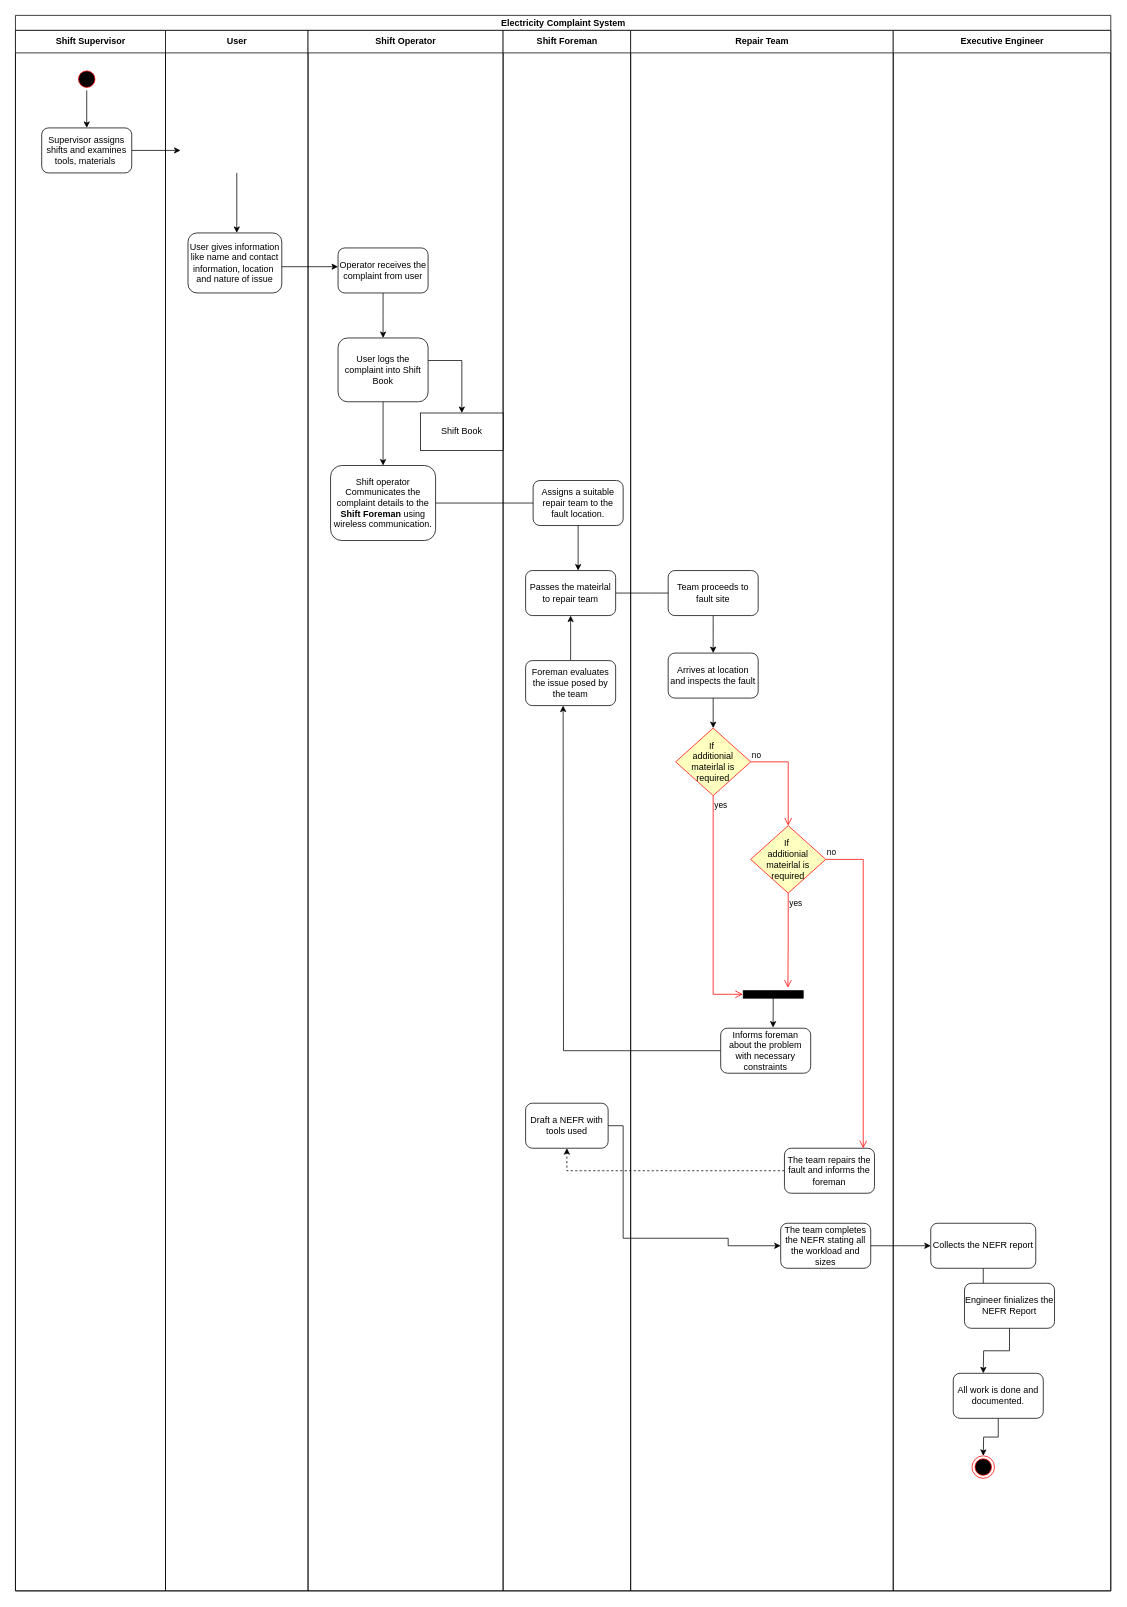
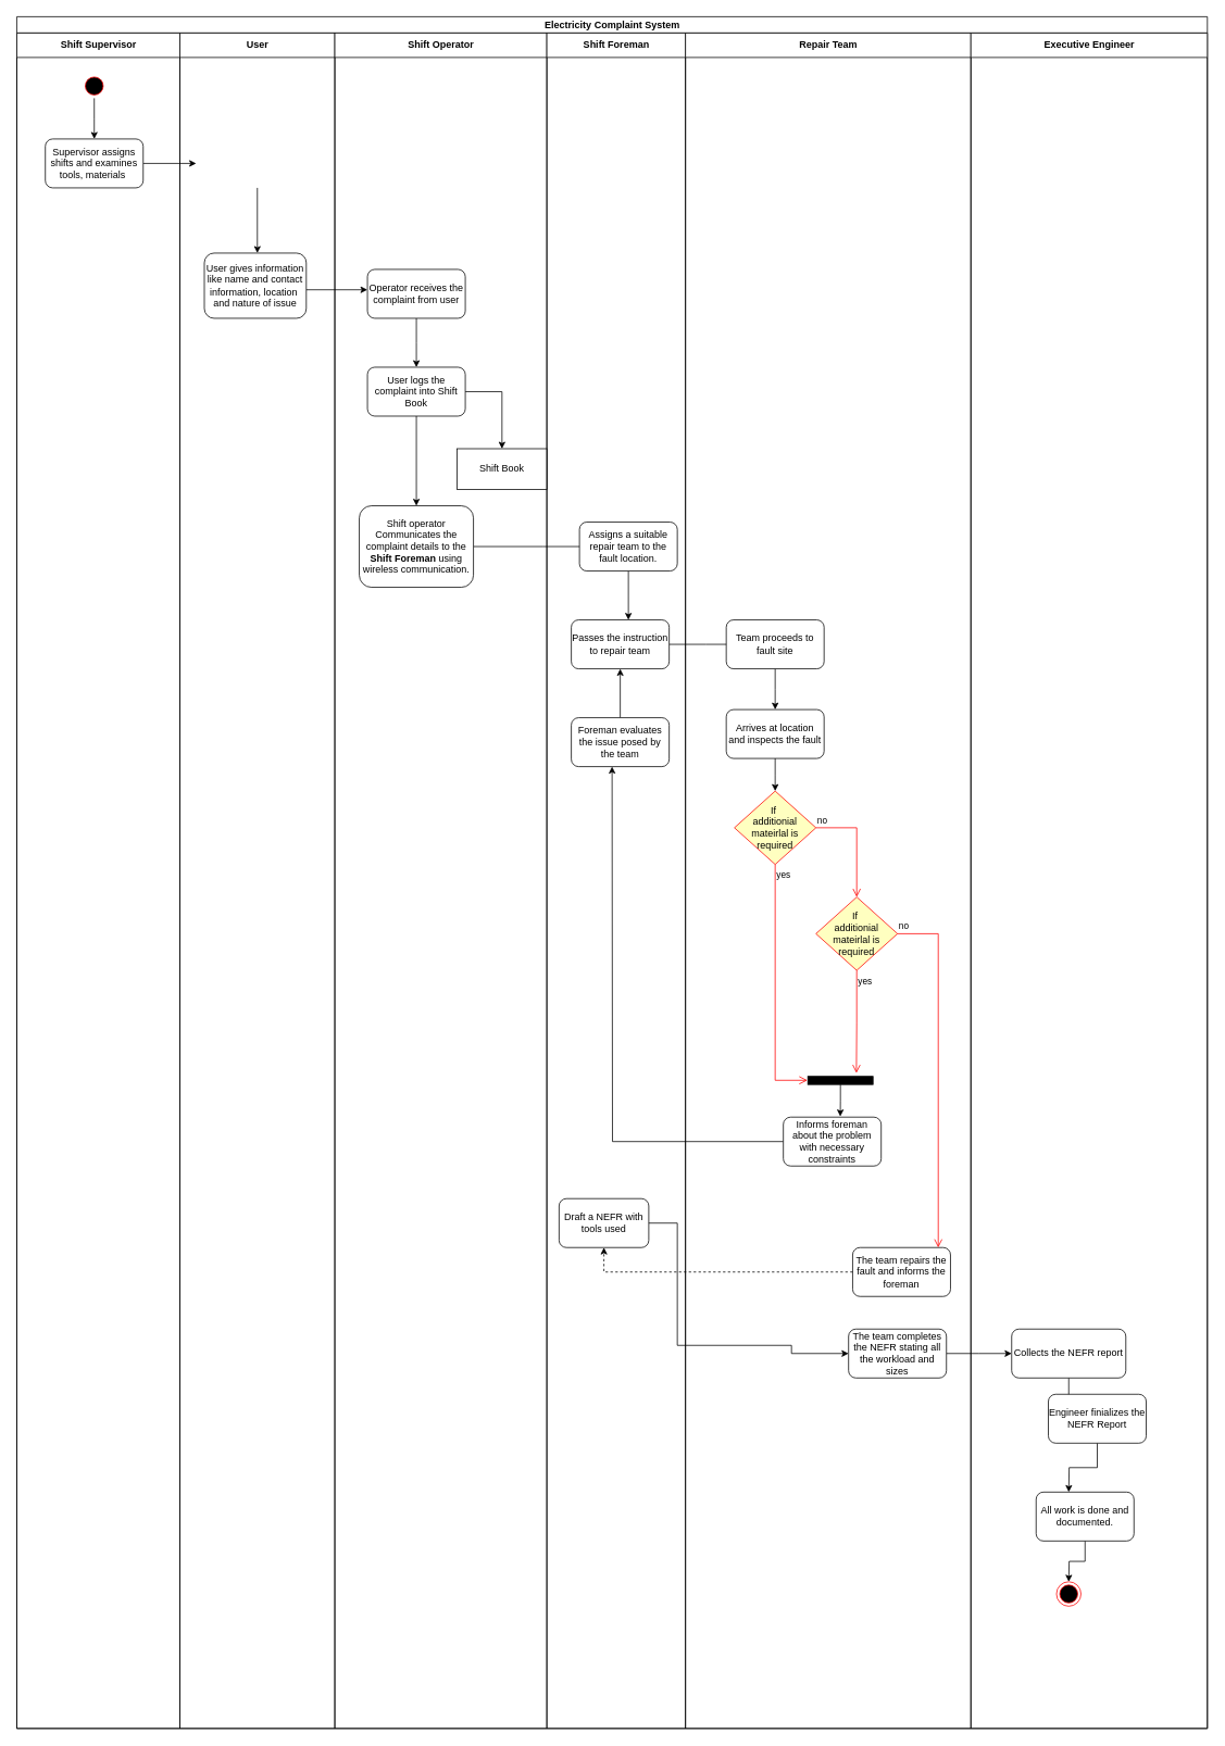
- <mxCell id="17" value="User logs the complaint into Shift Book" style="rounded=1;whiteSpace=wrap;html=1;" vertex="1" parent="12"><mxGeometry x="40" y="410" width="120" height="85" as="geometry" /></mxCell>
+ <mxCell id="17" value="User logs the complaint into Shift Book" style="rounded=1;whiteSpace=wrap;html=1;" vertex="1" parent="12"><mxGeometry x="40" y="410" width="120" height="60" as="geometry" /></mxCell>
- <mxCell id="25" value="Passes the mateirlal to repair team" style="rounded=1;whiteSpace=wrap;html=1;" vertex="1" parent="21"><mxGeometry x="30" y="720" width="120" height="60" as="geometry" /></mxCell>
+ <mxCell id="25" value="Passes the instruction to repair team" style="rounded=1;whiteSpace=wrap;html=1;" vertex="1" parent="21"><mxGeometry x="30" y="720" width="120" height="60" as="geometry" /></mxCell>
- <mxCell id="28" value="Draft a NEFR with tools used" style="rounded=1;whiteSpace=wrap;html=1;" vertex="1" parent="21"><mxGeometry x="30" y="1430" width="110" height="60" as="geometry" /></mxCell>
+ <mxCell id="28" value="Draft a NEFR with tools used" style="rounded=1;whiteSpace=wrap;html=1;" vertex="1" parent="21"><mxGeometry x="15" y="1430" width="110" height="60" as="geometry" /></mxCell>
